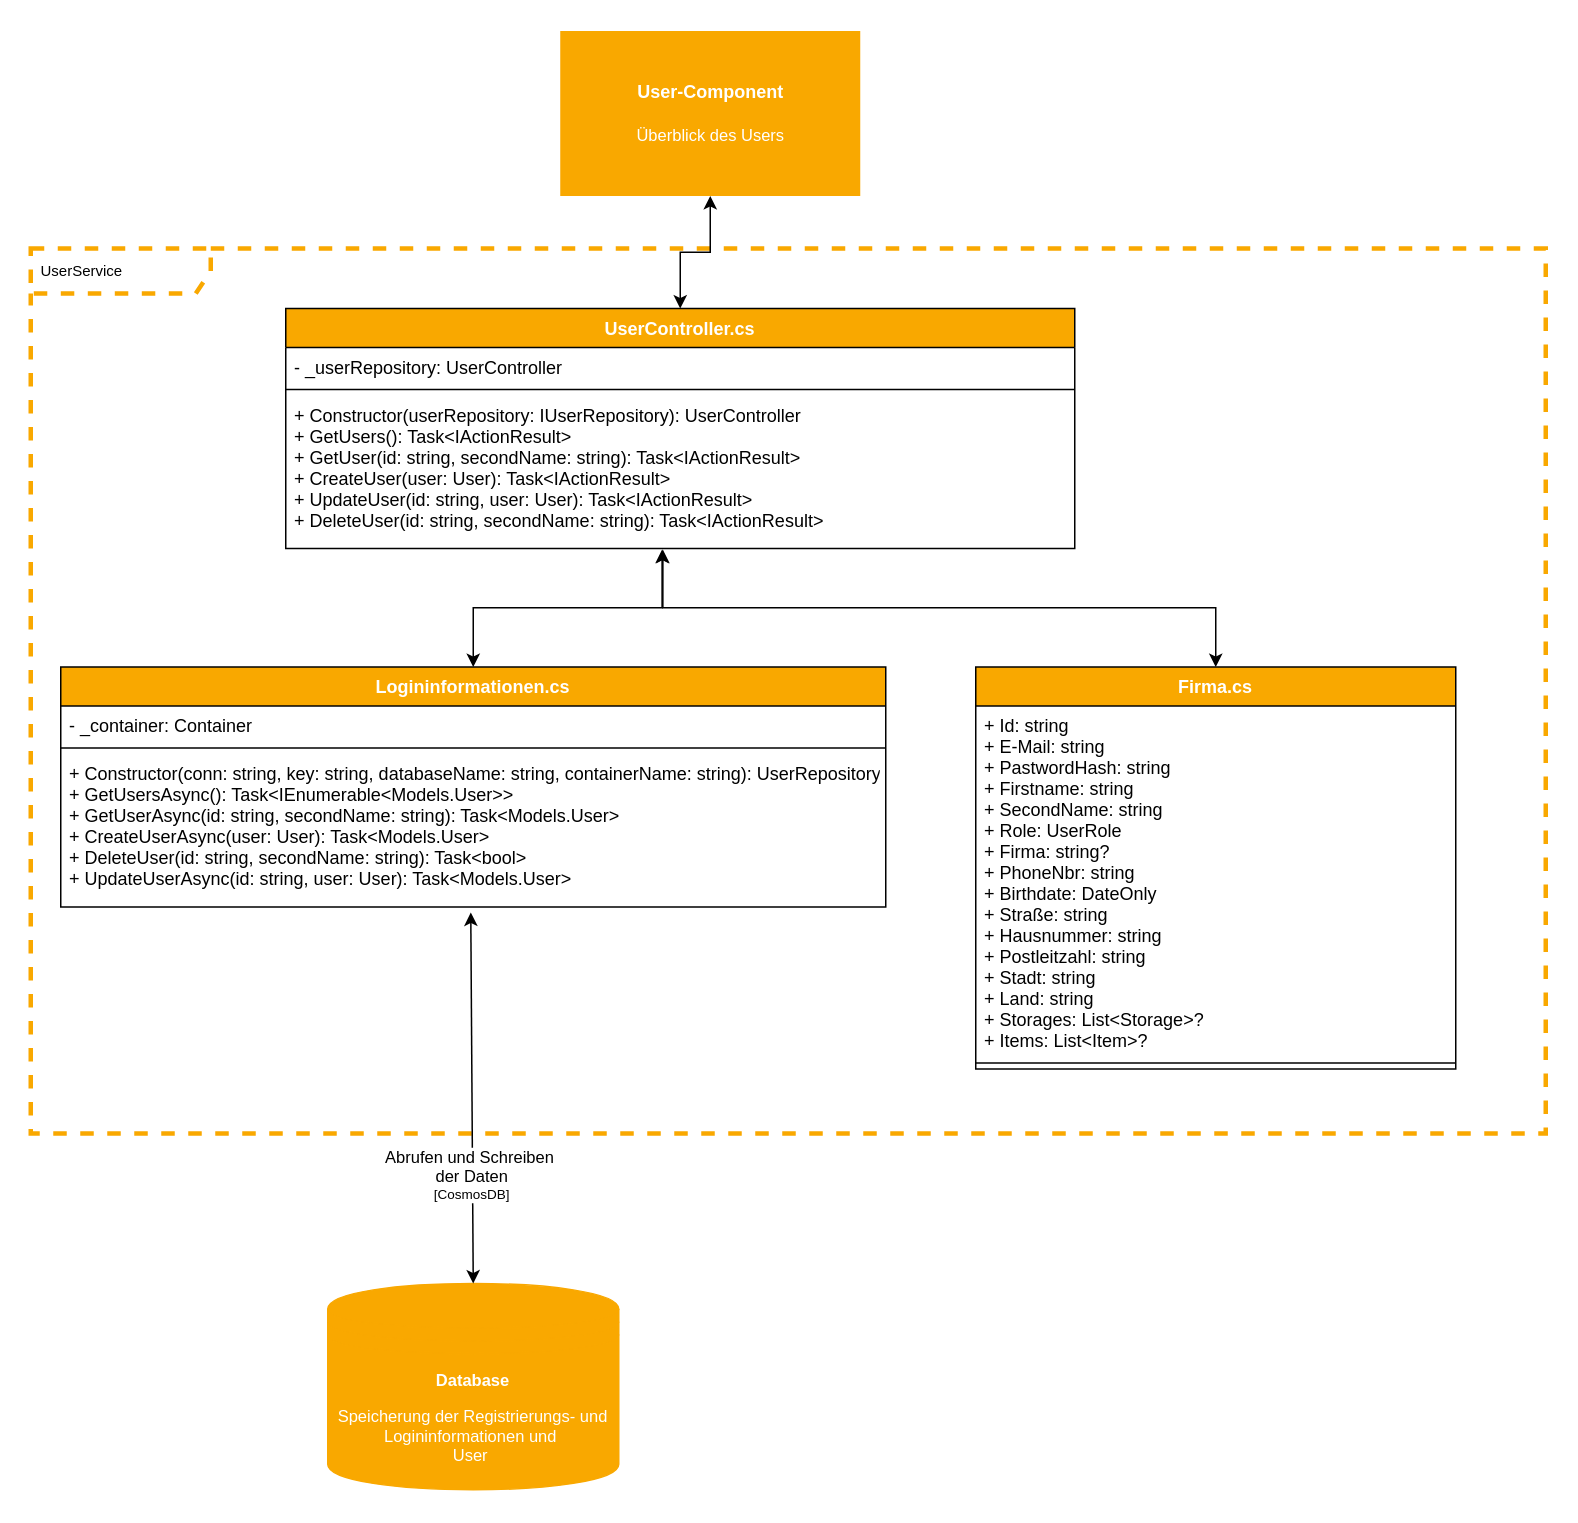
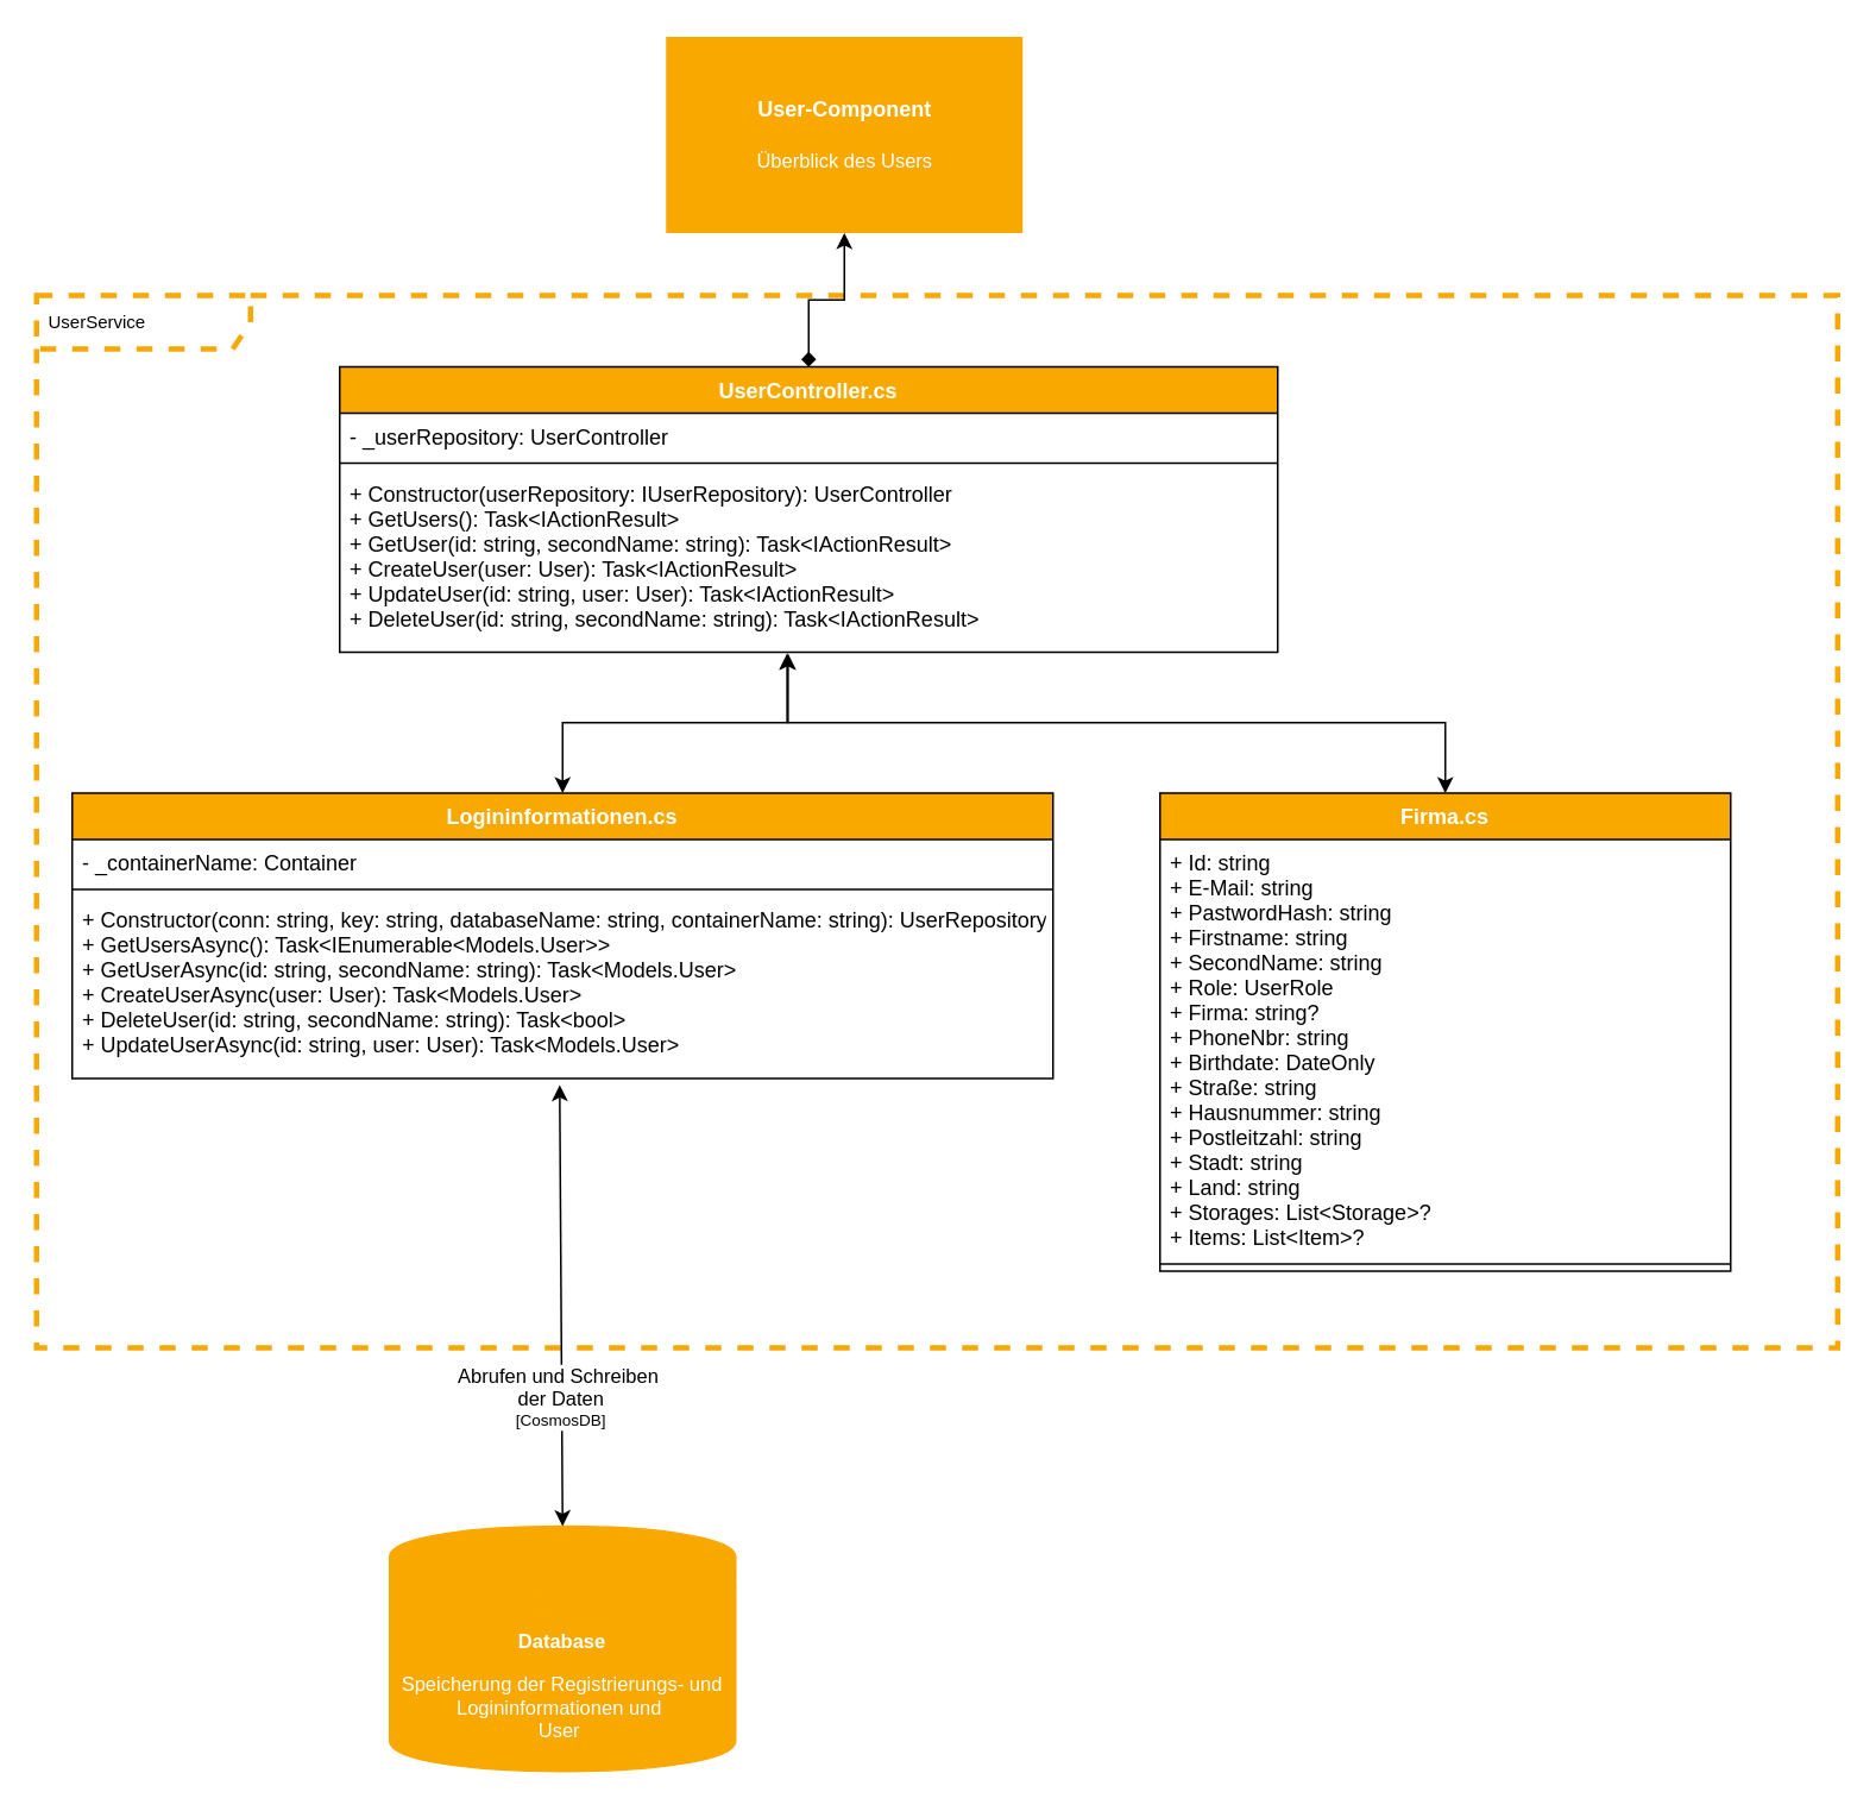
- <mxCell id="3" style="edgeStyle=orthogonalEdgeStyle;rounded=0;orthogonalLoop=1;jettySize=auto;html=1;entryX=0.5;entryY=0;entryDx=0;entryDy=0;startArrow=classic;startFill=1;" parent="1" source="4" target="9" edge="1"><mxGeometry relative="1" as="geometry" /></mxCell>
+ <mxCell id="3" style="edgeStyle=orthogonalEdgeStyle;rounded=0;orthogonalLoop=1;jettySize=auto;html=1;entryX=0.5;entryY=0;entryDx=0;entryDy=0;startArrow=classic;startFill=1;endArrow=diamond;" parent="1" source="4" target="9" edge="1"><mxGeometry relative="1" as="geometry" /></mxCell>
- <mxCell id="15" value="- _container: Container" style="text;strokeColor=none;fillColor=none;align=left;verticalAlign=top;spacingLeft=4;spacingRight=4;overflow=hidden;rotatable=0;points=[[0,0.5],[1,0.5]];portConstraint=eastwest;" parent="14" vertex="1"><mxGeometry y="26" width="550" height="24" as="geometry" /></mxCell>
+ <mxCell id="15" value="- _containerName: Container" style="text;strokeColor=none;fillColor=none;align=left;verticalAlign=top;spacingLeft=4;spacingRight=4;overflow=hidden;rotatable=0;points=[[0,0.5],[1,0.5]];portConstraint=eastwest;" parent="14" vertex="1"><mxGeometry y="26" width="550" height="24" as="geometry" /></mxCell>
